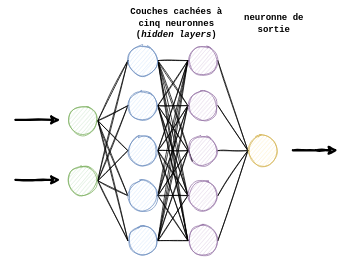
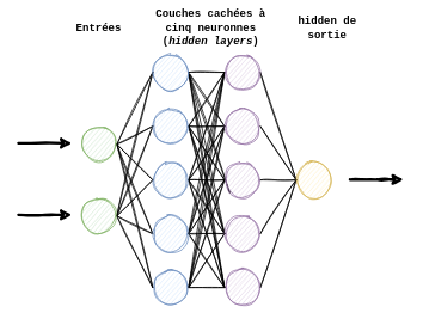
+ <mxCell id="58" value="&lt;b&gt;&lt;font face=&quot;Courier New&quot;&gt;Entrées&lt;/font&gt;&lt;/b&gt;" style="text;html=1;strokeColor=none;fillColor=none;align=center;verticalAlign=middle;whiteSpace=wrap;rounded=0;sketch=1;" vertex="1" parent="1"><mxGeometry x="90" y="20" width="40" height="20" as="geometry" /></mxCell>
- <mxCell id="60" value="&lt;font face=&quot;Courier New&quot;&gt;&lt;b&gt;neuronne de sortie&lt;/b&gt;&lt;/font&gt;" style="text;html=1;strokeColor=none;fillColor=none;align=center;verticalAlign=middle;whiteSpace=wrap;rounded=0;sketch=1;" vertex="1" parent="1"><mxGeometry x="320" y="20" width="90" height="20" as="geometry" /></mxCell>
+ <mxCell id="60" value="&lt;font face=&quot;Courier New&quot;&gt;&lt;b&gt;hidden de sortie&lt;/b&gt;&lt;/font&gt;" style="text;html=1;strokeColor=none;fillColor=none;align=center;verticalAlign=middle;whiteSpace=wrap;rounded=0;sketch=1;" vertex="1" parent="1"><mxGeometry x="320" y="20" width="90" height="20" as="geometry" /></mxCell>
